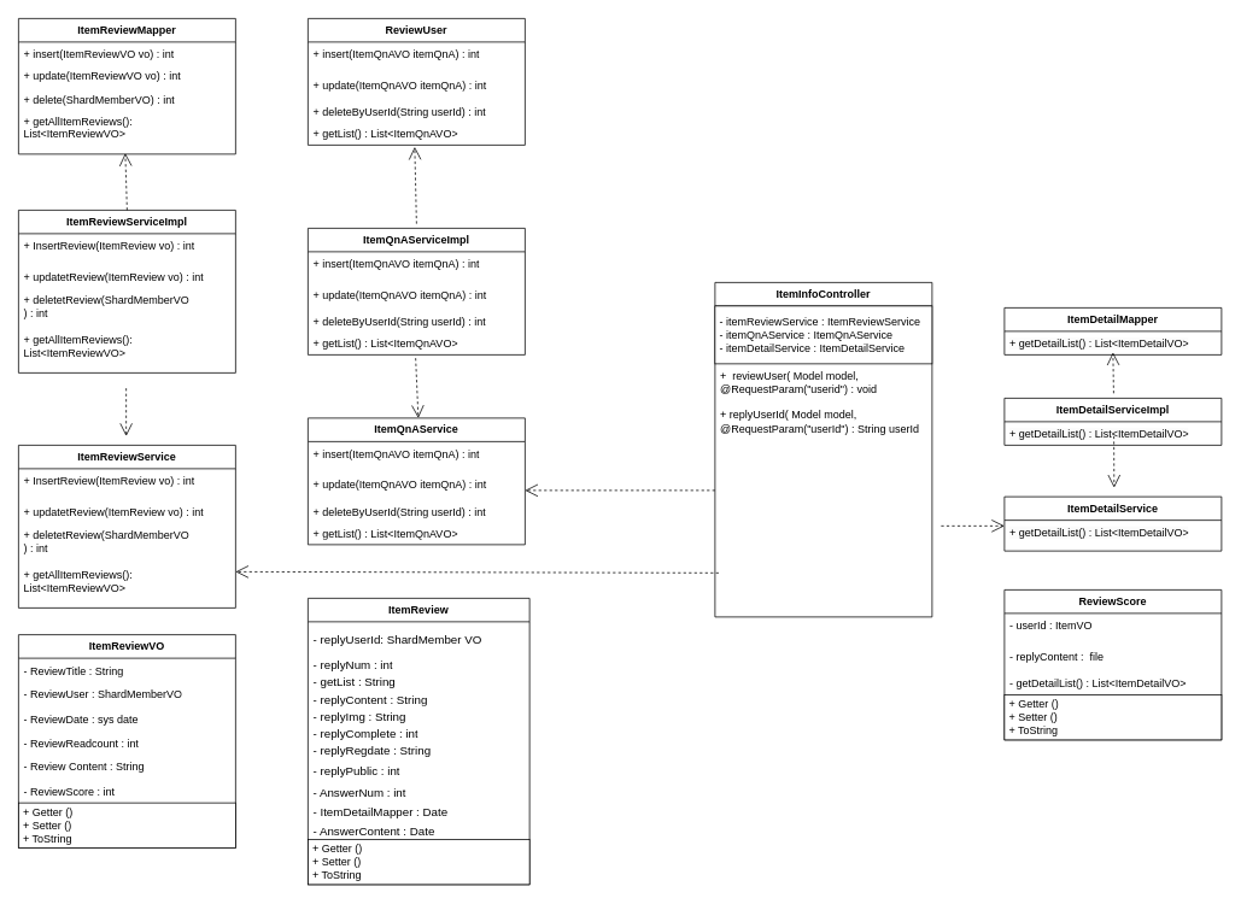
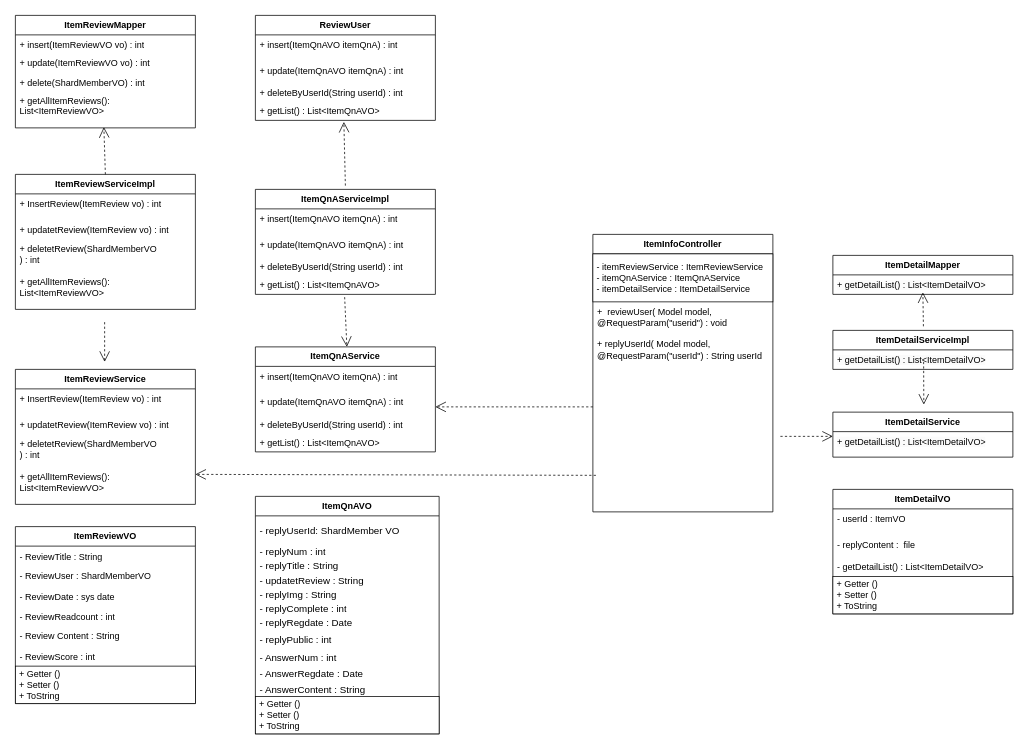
- <mxCell id="59" value="&lt;b&gt;ReviewScore             &lt;/b&gt;" style="swimlane;fontStyle=0;childLayout=stackLayout;horizontal=1;startSize=26;fillColor=none;horizontalStack=0;resizeParent=1;resizeParentMax=0;resizeLast=0;collapsible=1;marginBottom=0;whiteSpace=wrap;html=1;" vertex="1" parent="1"><mxGeometry x="1110" y="652" width="240" height="166" as="geometry" /></mxCell>
+ <mxCell id="59" value="&lt;b&gt;ItemDetailVO             &lt;/b&gt;" style="swimlane;fontStyle=0;childLayout=stackLayout;horizontal=1;startSize=26;fillColor=none;horizontalStack=0;resizeParent=1;resizeParentMax=0;resizeLast=0;collapsible=1;marginBottom=0;whiteSpace=wrap;html=1;" vertex="1" parent="1"><mxGeometry x="1110" y="652" width="240" height="166" as="geometry" /></mxCell>
- <mxCell id="7" value="ItemReview" style="swimlane;childLayout=stackLayout;horizontal=1;startSize=26;horizontalStack=0;resizeParent=1;resizeParentMax=0;resizeLast=0;collapsible=1;marginBottom=0;whiteSpace=wrap;html=1;container=0;verticalAlign=middle;strokeOpacity=100;labelBackgroundColor=none;" vertex="1" parent="1"><mxGeometry x="340" y="661.32" width="245" height="316.677" as="geometry" /></mxCell>
+ <mxCell id="7" value="ItemQnAVO" style="swimlane;childLayout=stackLayout;horizontal=1;startSize=26;horizontalStack=0;resizeParent=1;resizeParentMax=0;resizeLast=0;collapsible=1;marginBottom=0;whiteSpace=wrap;html=1;container=0;verticalAlign=middle;strokeOpacity=100;labelBackgroundColor=none;" vertex="1" parent="1"><mxGeometry x="340" y="661.32" width="245" height="316.677" as="geometry" /></mxCell>
- <mxCell id="10" value="- getList : String" style="text;align=left;verticalAlign=middle;spacingLeft=4;spacingRight=4;overflow=hidden;rotatable=0;points=[[0,0.5],[1,0.5]];portConstraint=eastwest;whiteSpace=wrap;html=1;container=0;strokeOpacity=100;fontSize=13;labelBackgroundColor=none;" vertex="1" parent="7"><mxGeometry y="83.48" width="245" height="18.84" as="geometry" /></mxCell>
+ <mxCell id="10" value="- replyTitle : String" style="text;align=left;verticalAlign=middle;spacingLeft=4;spacingRight=4;overflow=hidden;rotatable=0;points=[[0,0.5],[1,0.5]];portConstraint=eastwest;whiteSpace=wrap;html=1;container=0;strokeOpacity=100;fontSize=13;labelBackgroundColor=none;" vertex="1" parent="7"><mxGeometry y="83.48" width="245" height="18.84" as="geometry" /></mxCell>
- <mxCell id="11" value="- replyContent : String" style="text;align=left;verticalAlign=middle;spacingLeft=4;spacingRight=4;overflow=hidden;rotatable=0;points=[[0,0.5],[1,0.5]];portConstraint=eastwest;whiteSpace=wrap;html=1;container=0;strokeOpacity=100;fontSize=13;labelBackgroundColor=none;" vertex="1" parent="7"><mxGeometry y="102.32" width="245" height="18.84" as="geometry" /></mxCell>
+ <mxCell id="11" value="- updatetReview : String" style="text;align=left;verticalAlign=middle;spacingLeft=4;spacingRight=4;overflow=hidden;rotatable=0;points=[[0,0.5],[1,0.5]];portConstraint=eastwest;whiteSpace=wrap;html=1;container=0;strokeOpacity=100;fontSize=13;labelBackgroundColor=none;" vertex="1" parent="7"><mxGeometry y="102.32" width="245" height="18.84" as="geometry" /></mxCell>
- <mxCell id="14" value="- replyRegdate : String" style="text;align=left;verticalAlign=middle;spacingLeft=4;spacingRight=4;overflow=hidden;rotatable=0;points=[[0,0.5],[1,0.5]];portConstraint=eastwest;whiteSpace=wrap;html=1;container=0;strokeOpacity=100;fontSize=13;labelBackgroundColor=none;" vertex="1" parent="7"><mxGeometry y="158.84" width="245" height="18.84" as="geometry" /></mxCell>
+ <mxCell id="14" value="- replyRegdate : Date" style="text;align=left;verticalAlign=middle;spacingLeft=4;spacingRight=4;overflow=hidden;rotatable=0;points=[[0,0.5],[1,0.5]];portConstraint=eastwest;whiteSpace=wrap;html=1;container=0;strokeOpacity=100;fontSize=13;labelBackgroundColor=none;" vertex="1" parent="7"><mxGeometry y="158.84" width="245" height="18.84" as="geometry" /></mxCell>
- <mxCell id="17" value="- ItemDetailMapper : Date" style="text;align=left;verticalAlign=middle;spacingLeft=4;spacingRight=4;overflow=hidden;rotatable=0;points=[[0,0.5],[1,0.5]];portConstraint=eastwest;whiteSpace=wrap;html=1;container=0;strokeOpacity=100;allowArrows=1;fontSize=13;labelBackgroundColor=none;" vertex="1" parent="7"><mxGeometry y="225.757" width="245" height="22.15" as="geometry" /></mxCell>
+ <mxCell id="17" value="- AnswerRegdate : Date" style="text;align=left;verticalAlign=middle;spacingLeft=4;spacingRight=4;overflow=hidden;rotatable=0;points=[[0,0.5],[1,0.5]];portConstraint=eastwest;whiteSpace=wrap;html=1;container=0;strokeOpacity=100;allowArrows=1;fontSize=13;labelBackgroundColor=none;" vertex="1" parent="7"><mxGeometry y="225.757" width="245" height="22.15" as="geometry" /></mxCell>
- <mxCell id="18" value="- AnswerContent : Date" style="text;align=left;verticalAlign=middle;spacingLeft=4;spacingRight=4;overflow=hidden;rotatable=0;points=[[0,0.5],[1,0.5]];portConstraint=eastwest;whiteSpace=wrap;html=1;container=0;strokeOpacity=100;allowArrows=1;fontSize=13;labelBackgroundColor=none;" vertex="1" parent="7"><mxGeometry y="247.907" width="245" height="18.77" as="geometry" /></mxCell>
+ <mxCell id="18" value="- AnswerContent : String" style="text;align=left;verticalAlign=middle;spacingLeft=4;spacingRight=4;overflow=hidden;rotatable=0;points=[[0,0.5],[1,0.5]];portConstraint=eastwest;whiteSpace=wrap;html=1;container=0;strokeOpacity=100;allowArrows=1;fontSize=13;labelBackgroundColor=none;" vertex="1" parent="7"><mxGeometry y="247.907" width="245" height="18.77" as="geometry" /></mxCell>
